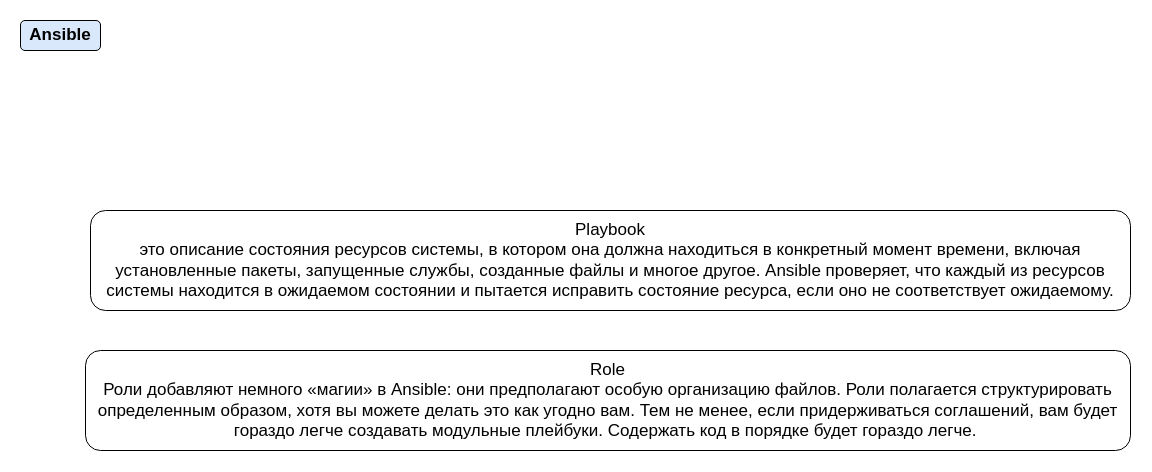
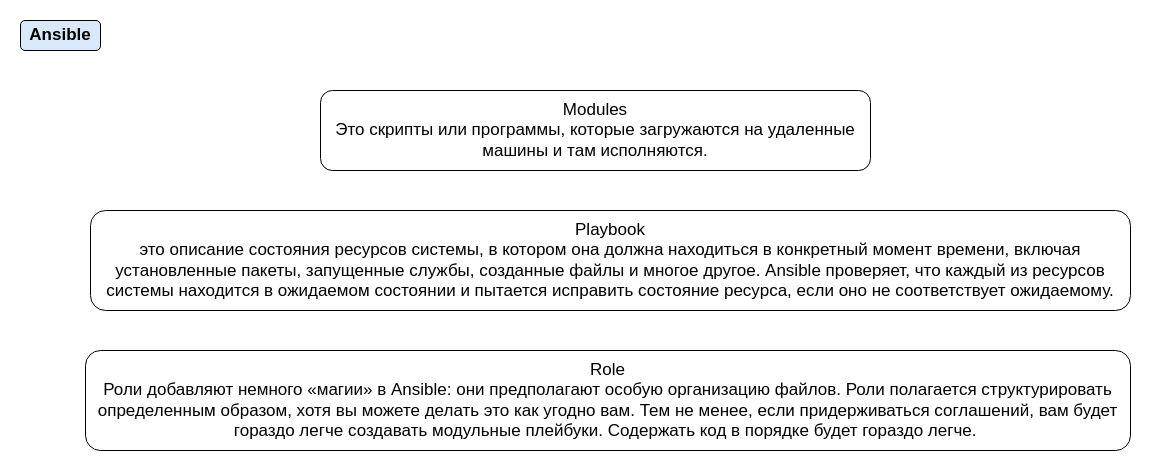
+ <mxCell id="3" value="Modules&#10;&#09;&#09;Это скрипты или программы, которые загружаются на удаленные машины и там исполняются." style="rounded=1;whiteSpace=wrap;html=1;fontSize=17;" vertex="1" parent="1"><mxGeometry x="320" y="90" width="550" height="80" as="geometry" /></mxCell>
